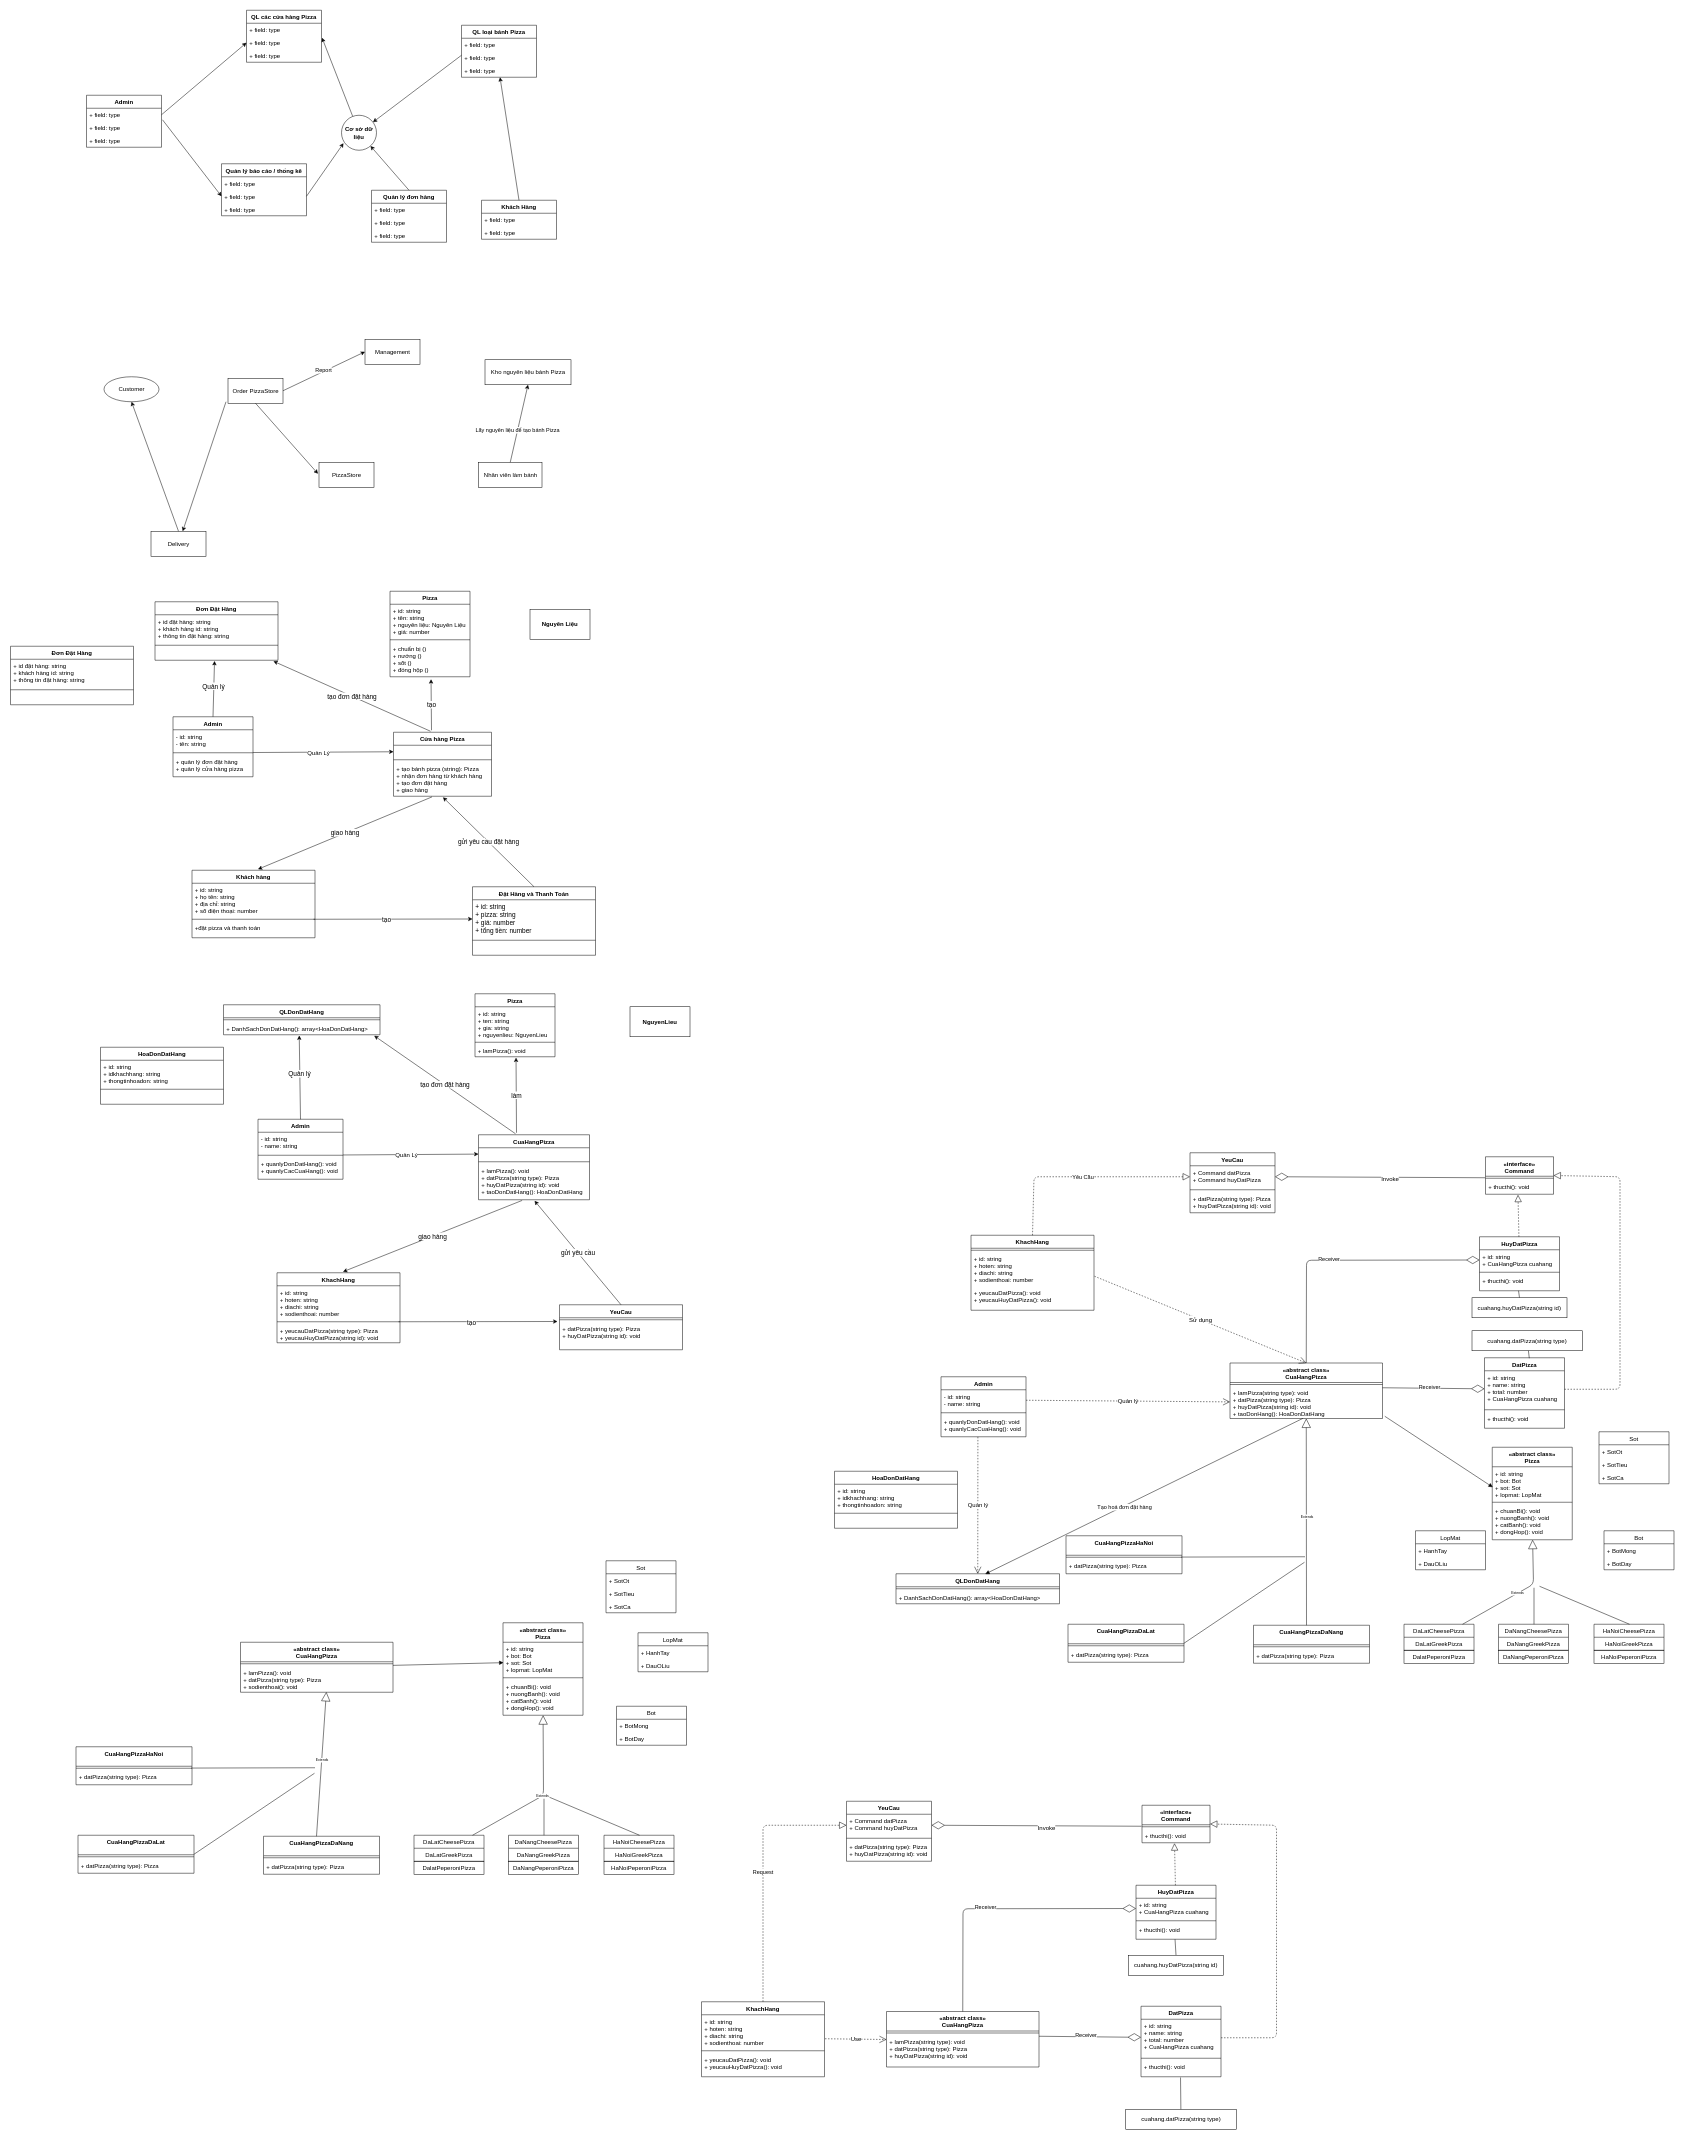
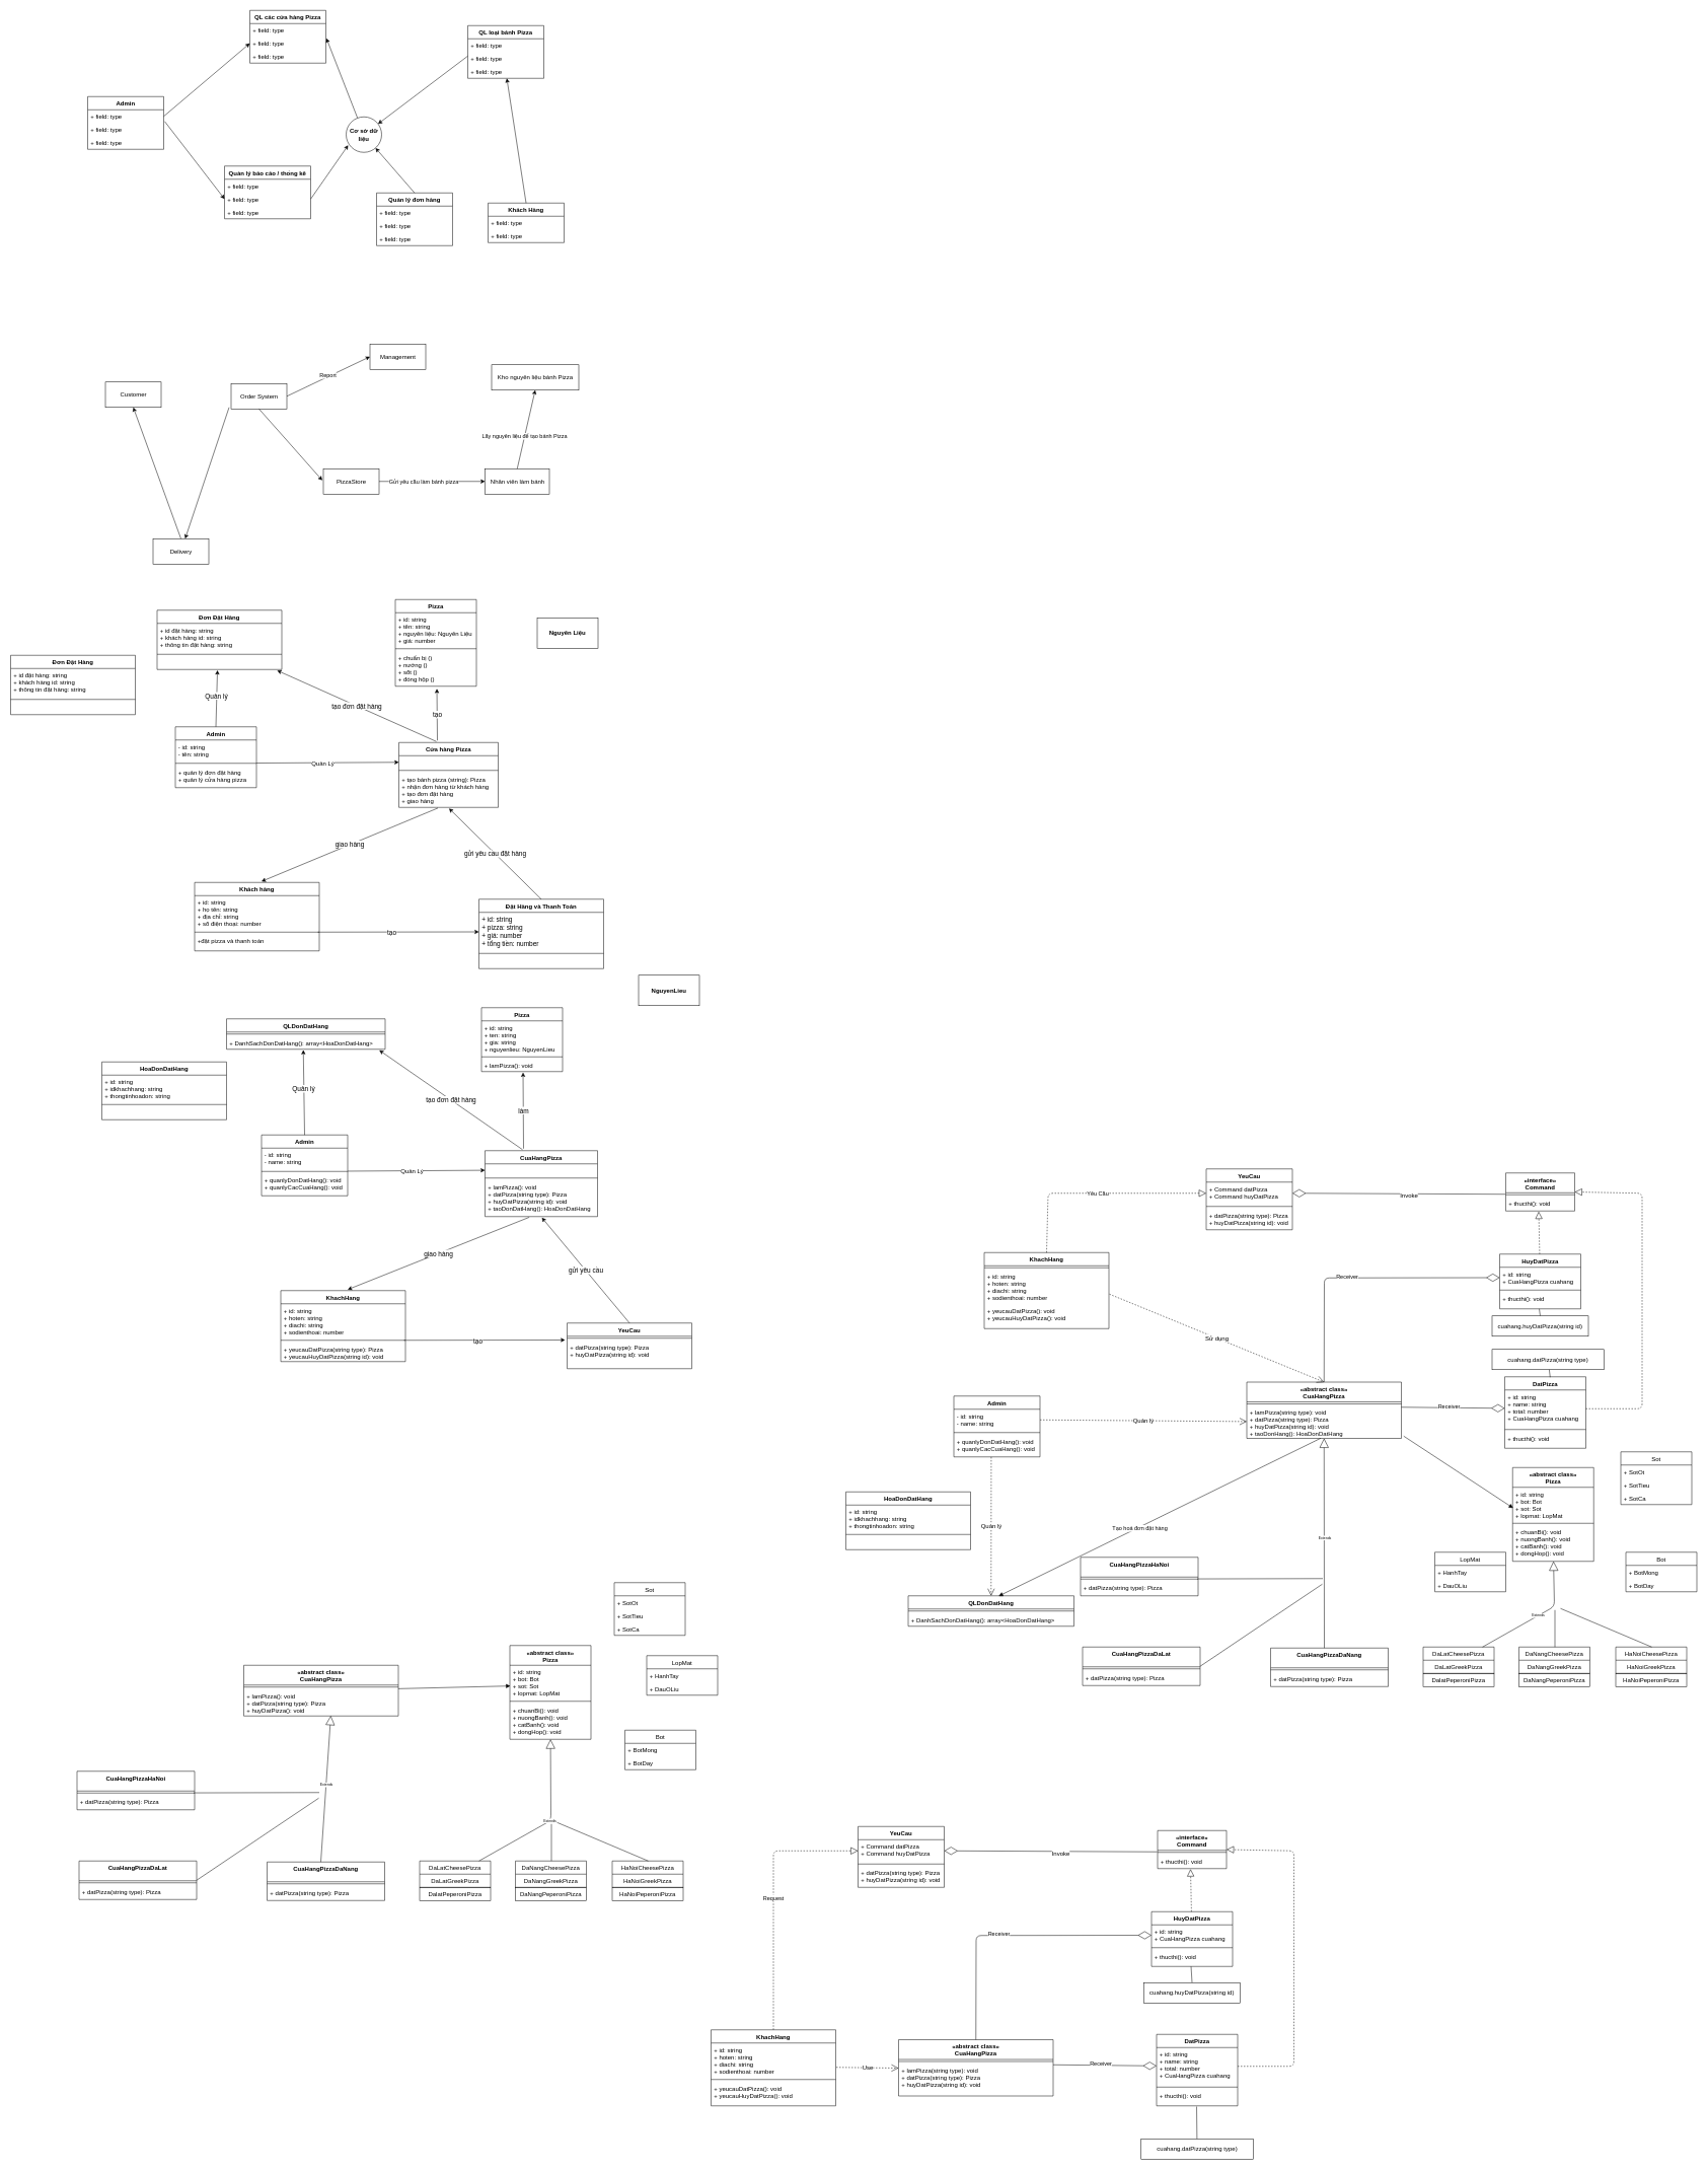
- <mxCell id="33" value="Customer" style="ellipse;html=1;" parent="1" vertex="1"><mxGeometry x="207" y="753" width="110" height="50" as="geometry" /></mxCell>
+ <mxCell id="33" value="Customer" style="html=1;" parent="1" vertex="1"><mxGeometry x="207" y="753" width="110" height="50" as="geometry" /></mxCell>
- <mxCell id="35" value="Order PizzaStore" style="html=1;" parent="1" vertex="1"><mxGeometry x="455" y="756" width="110" height="50" as="geometry" /></mxCell>
+ <mxCell id="35" value="Order System" style="html=1;" parent="1" vertex="1"><mxGeometry x="455" y="756" width="110" height="50" as="geometry" /></mxCell>
+ <mxCell id="41" value="" style="endArrow=classic;html=1;entryX=0;entryY=0.5;entryDx=0;entryDy=0;exitX=1;exitY=0.5;exitDx=0;exitDy=0;" parent="1" source="36" target="37" edge="1"><mxGeometry width="50" height="50" relative="1" as="geometry"><mxPoint x="649" y="905" as="sourcePoint" /><mxPoint x="699" y="855" as="targetPoint" /></mxGeometry></mxCell>
+ <mxCell id="42" value="Gửi yêu cầu làm bánh pizza" style="edgeLabel;html=1;align=center;verticalAlign=middle;resizable=0;points=[];" parent="41" vertex="1" connectable="0"><mxGeometry x="-0.164" y="1" relative="1" as="geometry"><mxPoint as="offset" /></mxGeometry></mxCell>
- <mxCell id="115" value="&lt;b&gt;NguyenLieu&lt;/b&gt;" style="whiteSpace=wrap;html=1;" parent="1" vertex="1"><mxGeometry x="1259" y="2013" width="120" height="60" as="geometry" /></mxCell>
+ <mxCell id="115" value="&lt;b&gt;NguyenLieu&lt;/b&gt;" style="whiteSpace=wrap;html=1;" parent="1" vertex="1"><mxGeometry x="1259" y="1923" width="120" height="60" as="geometry" /></mxCell>
- <mxCell id="133" value="+ lamPizza(): void&#10;+ datPizza(string type): Pizza&#10;+ sodienthoai(): void" style="text;strokeColor=none;fillColor=none;align=left;verticalAlign=top;spacingLeft=4;spacingRight=4;overflow=hidden;rotatable=0;points=[[0,0.5],[1,0.5]];portConstraint=eastwest;" parent="131" vertex="1"><mxGeometry y="47" width="305" height="53" as="geometry" /></mxCell>
+ <mxCell id="133" value="+ lamPizza(): void&#10;+ datPizza(string type): Pizza&#10;+ huyDatPizza(): void" style="text;strokeColor=none;fillColor=none;align=left;verticalAlign=top;spacingLeft=4;spacingRight=4;overflow=hidden;rotatable=0;points=[[0,0.5],[1,0.5]];portConstraint=eastwest;" parent="131" vertex="1"><mxGeometry y="47" width="305" height="53" as="geometry" /></mxCell>
